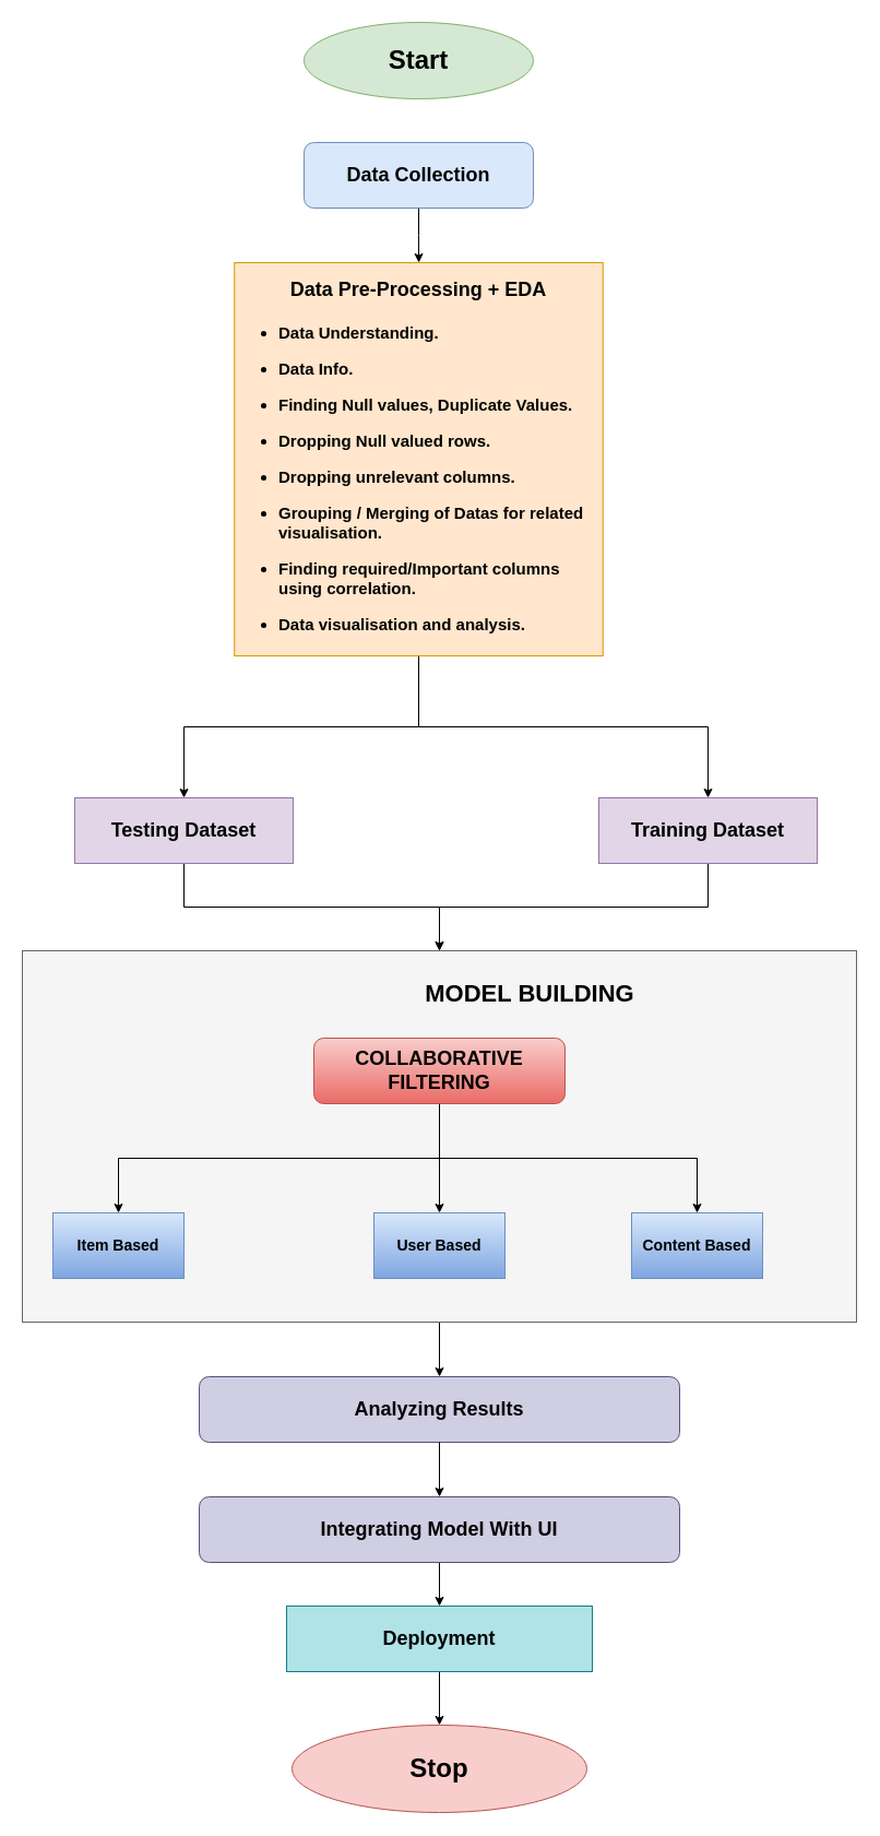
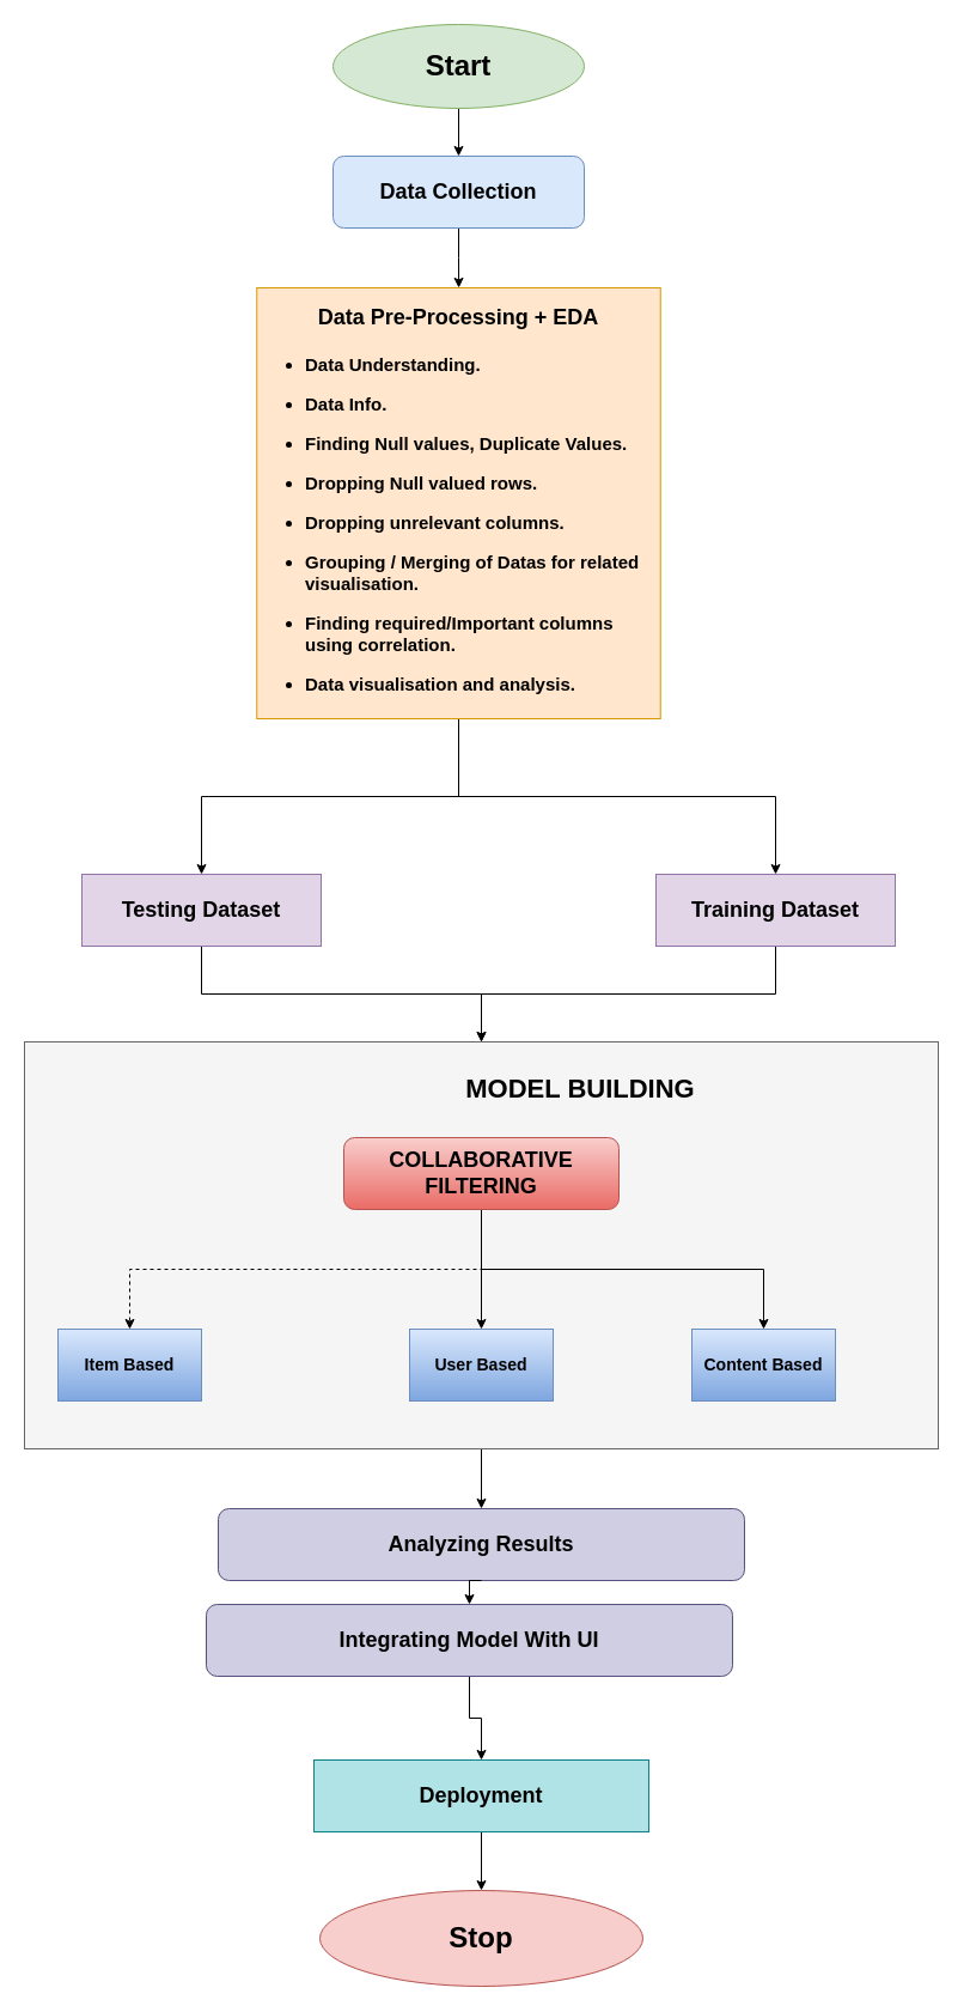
+ <mxCell id="2" value="" style="edgeStyle=orthogonalEdgeStyle;rounded=0;orthogonalLoop=1;jettySize=auto;html=1;" parent="1" source="3" target="16" edge="1"><mxGeometry relative="1" as="geometry" /></mxCell>
- <mxCell id="21" style="edgeStyle=orthogonalEdgeStyle;rounded=0;orthogonalLoop=1;jettySize=auto;html=1;exitX=0.5;exitY=1;exitDx=0;exitDy=0;" parent="1" source="24" target="25" edge="1"><mxGeometry relative="1" as="geometry" /></mxCell>
+ <mxCell id="21" style="edgeStyle=orthogonalEdgeStyle;rounded=0;orthogonalLoop=1;jettySize=auto;html=1;exitX=0.5;exitY=1;exitDx=0;exitDy=0;dashed=1;" parent="1" source="24" target="25" edge="1"><mxGeometry relative="1" as="geometry" /></mxCell>
- <mxCell id="29" value="&lt;h2&gt;Integrating Model With UI&lt;/h2&gt;" style="rounded=1;whiteSpace=wrap;html=1;fillColor=#d0cee2;strokeColor=#56517e;" vertex="1" parent="1"><mxGeometry x="182" y="1370" width="440" height="60" as="geometry" /></mxCell>
+ <mxCell id="29" value="&lt;h2&gt;Integrating Model With UI&lt;/h2&gt;" style="rounded=1;whiteSpace=wrap;html=1;fillColor=#d0cee2;strokeColor=#56517e;" vertex="1" parent="1"><mxGeometry x="172" y="1340" width="440" height="60" as="geometry" /></mxCell>
